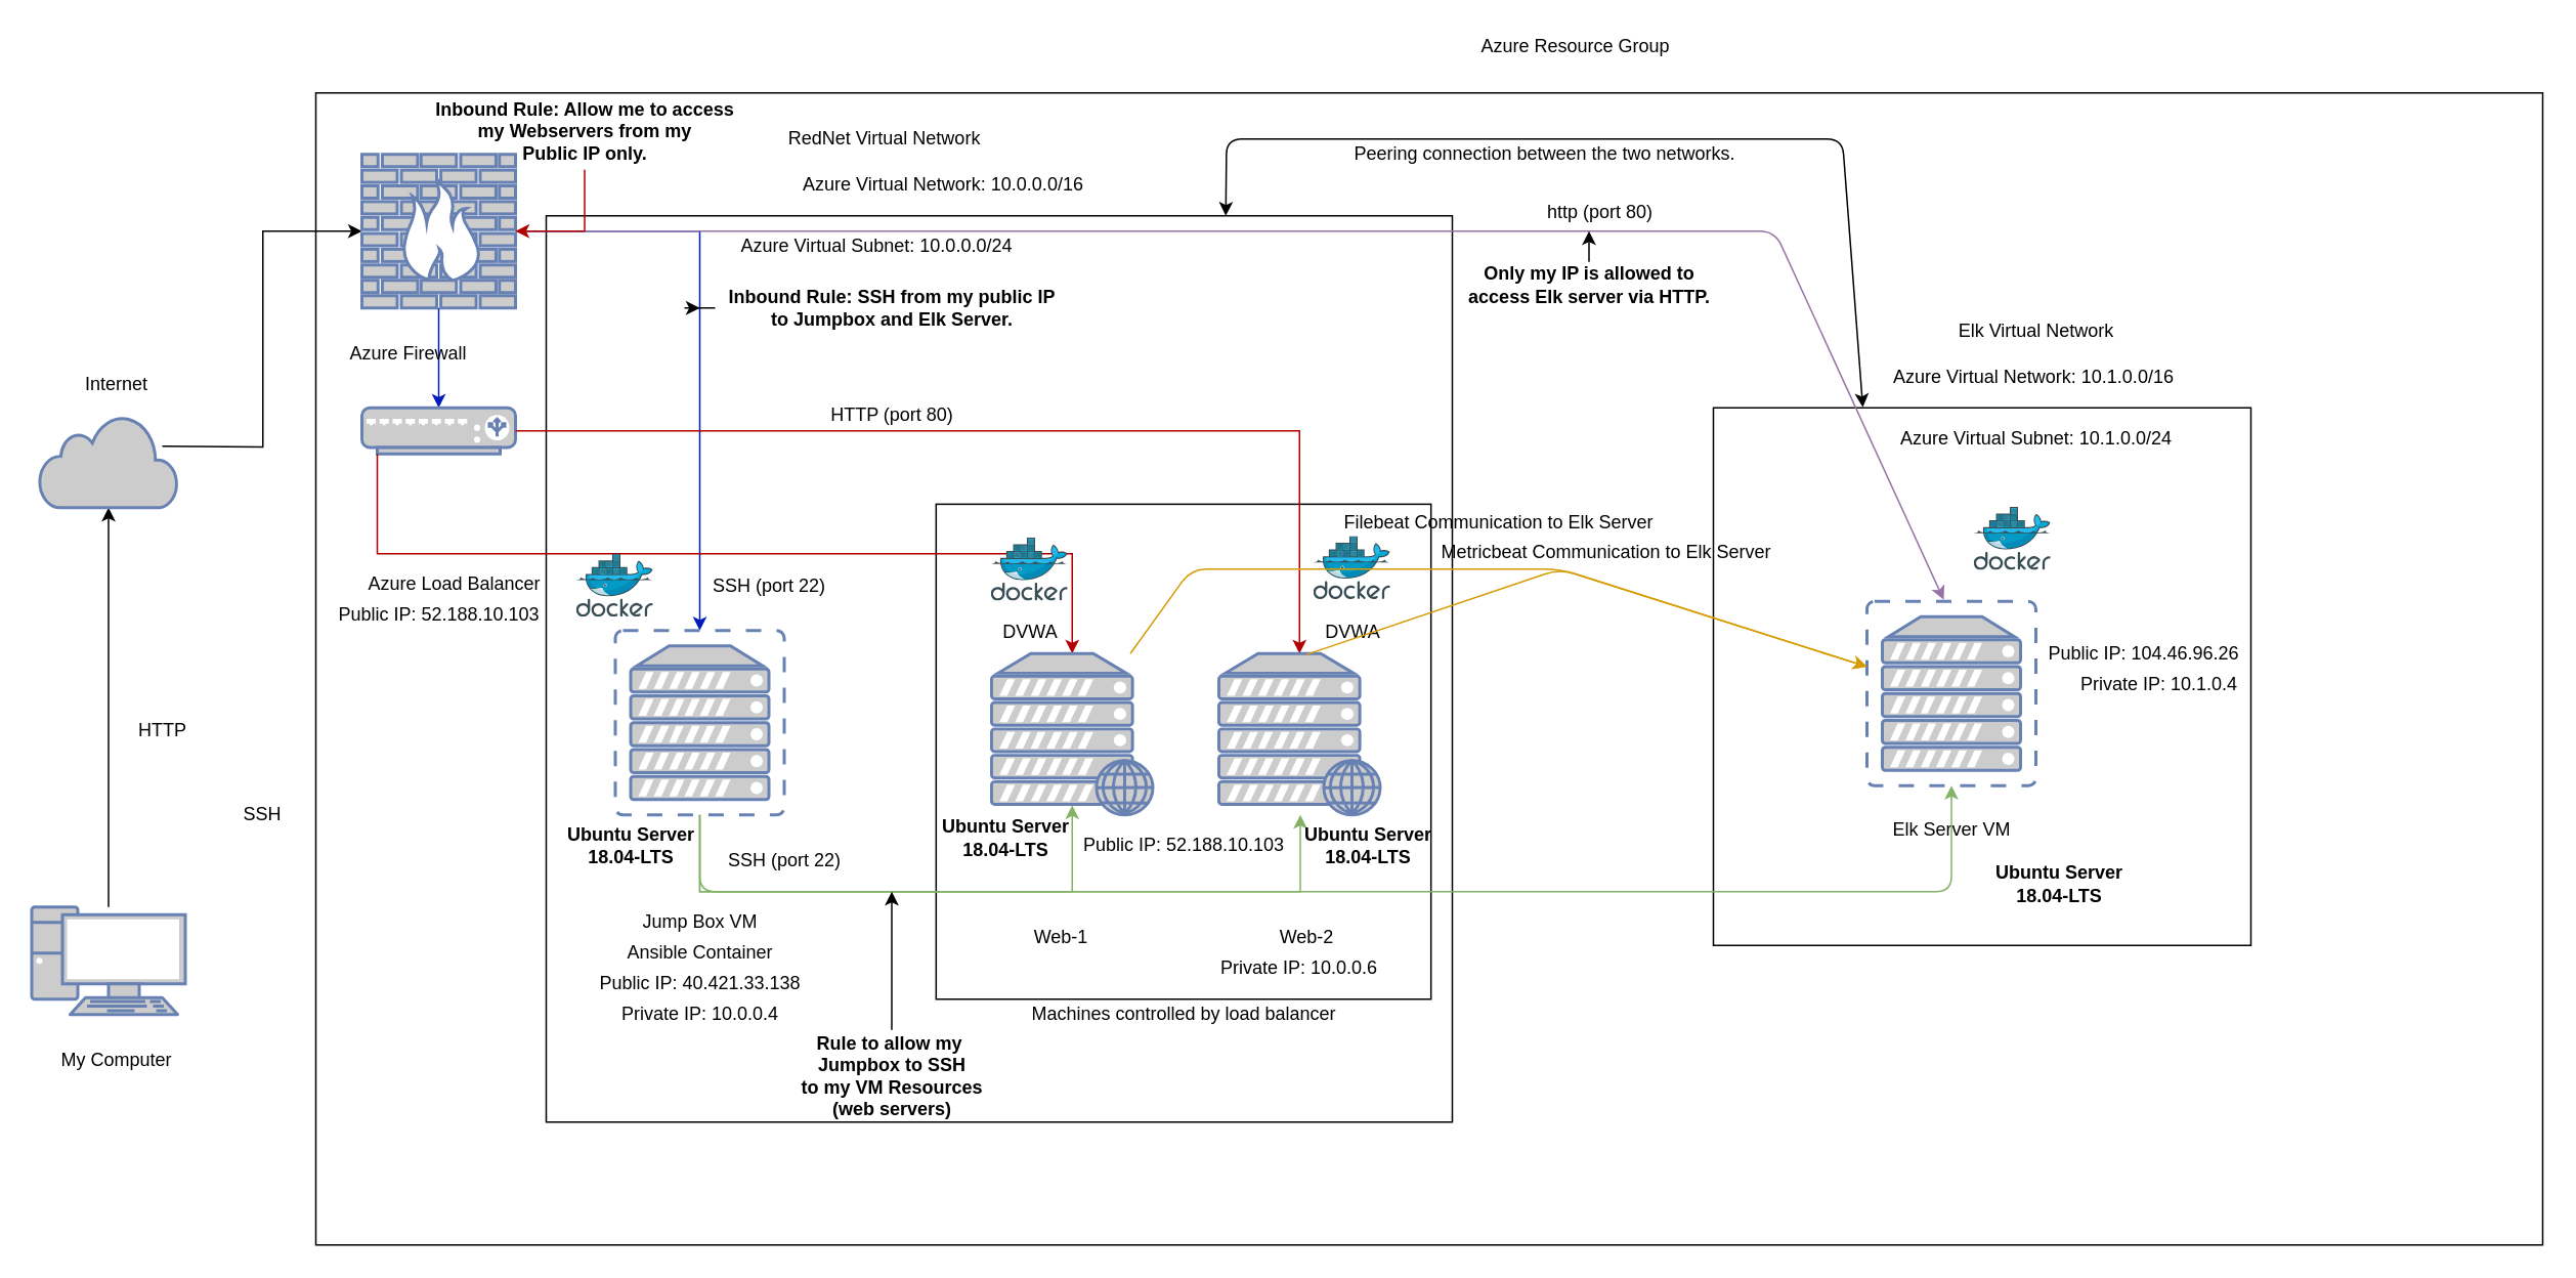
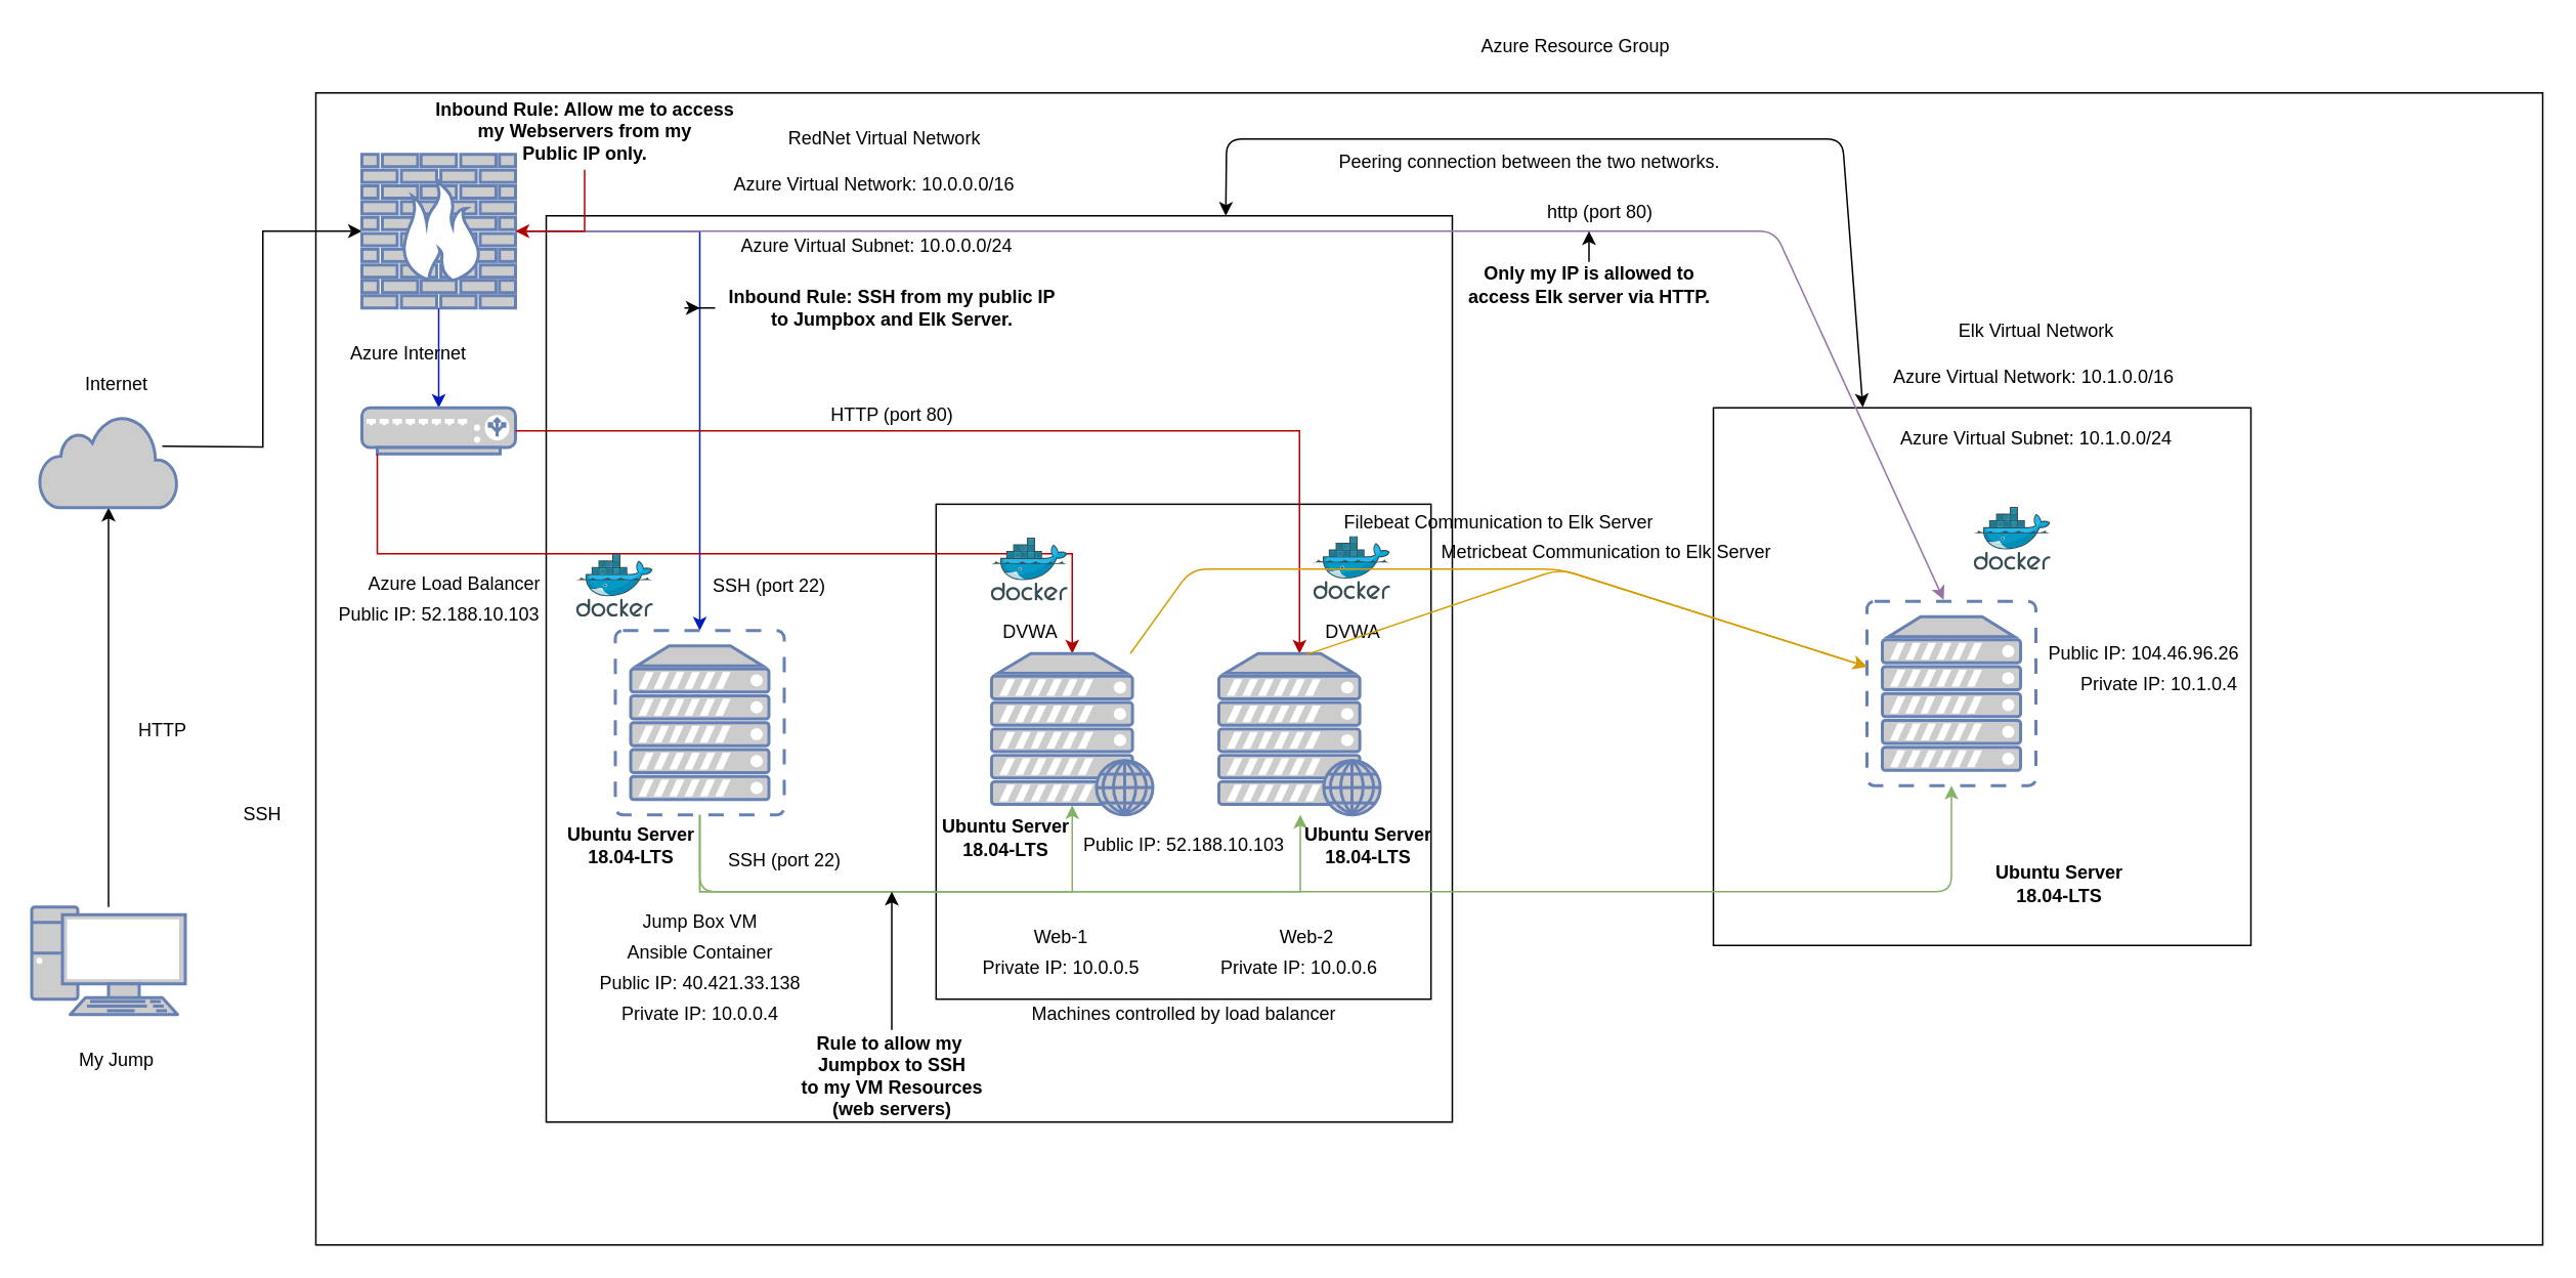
- <mxCell id="55" value="Peering connection between the two networks." style="text;html=1;resizable=0;autosize=1;align=center;verticalAlign=middle;points=[];fillColor=none;strokeColor=none;rounded=0;" parent="1" vertex="1"><mxGeometry x="875" y="90" width="260" height="20" as="geometry" /></mxCell>
+ <mxCell id="55" value="Peering connection between the two networks." style="text;html=1;resizable=0;autosize=1;align=center;verticalAlign=middle;points=[];fillColor=none;strokeColor=none;rounded=0;" parent="1" vertex="1"><mxGeometry x="865" y="95" width="260" height="20" as="geometry" /></mxCell>
- <mxCell id="37" value="Azure Virtual Network: 10.0.0.0/16&amp;nbsp;" style="text;html=1;resizable=0;autosize=1;align=center;verticalAlign=middle;points=[];fillColor=none;strokeColor=none;rounded=0;" parent="1" vertex="1"><mxGeometry x="515" y="110" width="200" height="20" as="geometry" /></mxCell>
+ <mxCell id="37" value="Azure Virtual Network: 10.0.0.0/16&amp;nbsp;" style="text;html=1;resizable=0;autosize=1;align=center;verticalAlign=middle;points=[];fillColor=none;strokeColor=none;rounded=0;" parent="1" vertex="1"><mxGeometry x="470" y="110" width="200" height="20" as="geometry" /></mxCell>
- <mxCell id="19" value="Azure Firewall" style="text;html=1;resizable=0;autosize=1;align=center;verticalAlign=middle;points=[];fillColor=none;strokeColor=none;rounded=0;" parent="1" vertex="1"><mxGeometry x="220" y="220" width="90" height="20" as="geometry" /></mxCell>
+ <mxCell id="19" value="Azure Internet" style="text;html=1;resizable=0;autosize=1;align=center;verticalAlign=middle;points=[];fillColor=none;strokeColor=none;rounded=0;" parent="1" vertex="1"><mxGeometry x="220" y="220" width="90" height="20" as="geometry" /></mxCell>
- <mxCell id="51" value="Elk Server VM" style="text;html=1;resizable=0;autosize=1;align=center;verticalAlign=middle;points=[];fillColor=none;strokeColor=none;rounded=0;" parent="1" vertex="1"><mxGeometry x="1225" y="530" width="90" height="20" as="geometry" /></mxCell>
+ <mxCell id="44" value="Private IP: 10.0.0.5" style="text;html=1;resizable=0;autosize=1;align=center;verticalAlign=middle;points=[];fillColor=none;strokeColor=none;rounded=0;" parent="1" vertex="1"><mxGeometry x="630" y="620" width="120" height="20" as="geometry" /></mxCell>
- <mxCell id="17" value="My Computer" style="text;html=1;resizable=0;autosize=1;align=center;verticalAlign=middle;points=[];fillColor=none;strokeColor=none;rounded=0;" parent="1" vertex="1"><mxGeometry x="30" y="680" width="90" height="20" as="geometry" /></mxCell>
+ <mxCell id="17" value="My Jump" style="text;html=1;resizable=0;autosize=1;align=center;verticalAlign=middle;points=[];fillColor=none;strokeColor=none;rounded=0;" parent="1" vertex="1"><mxGeometry x="30" y="680" width="90" height="20" as="geometry" /></mxCell>
